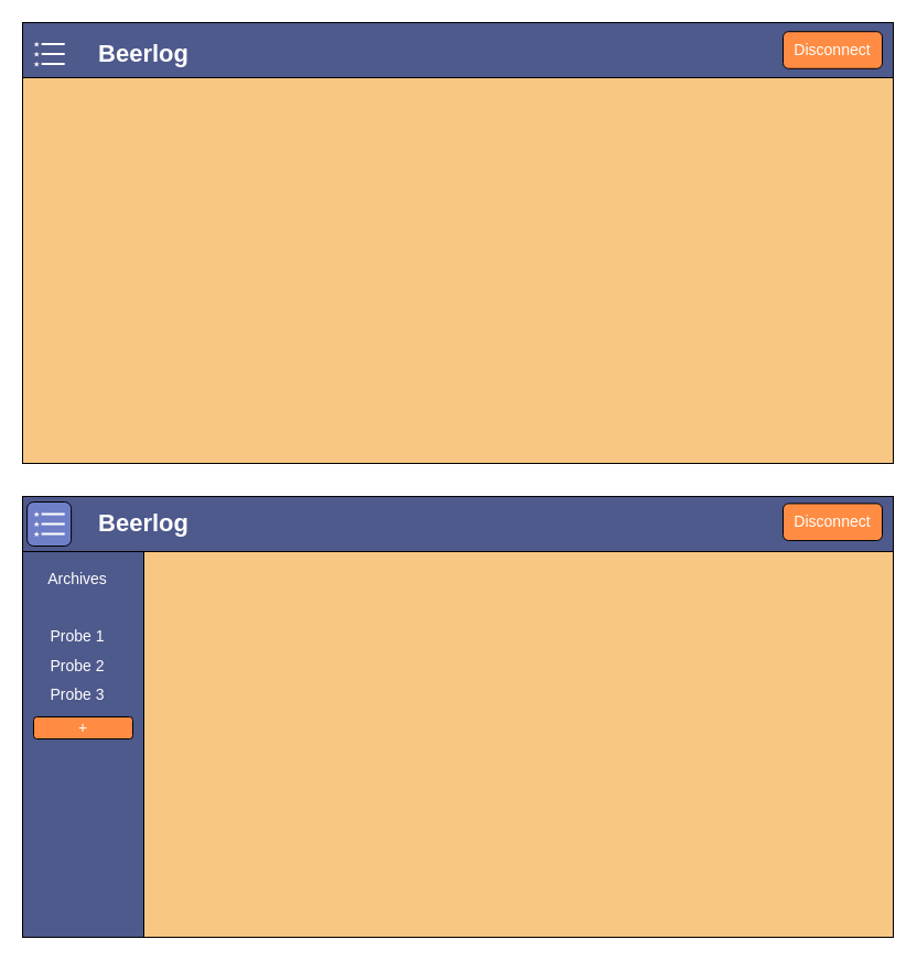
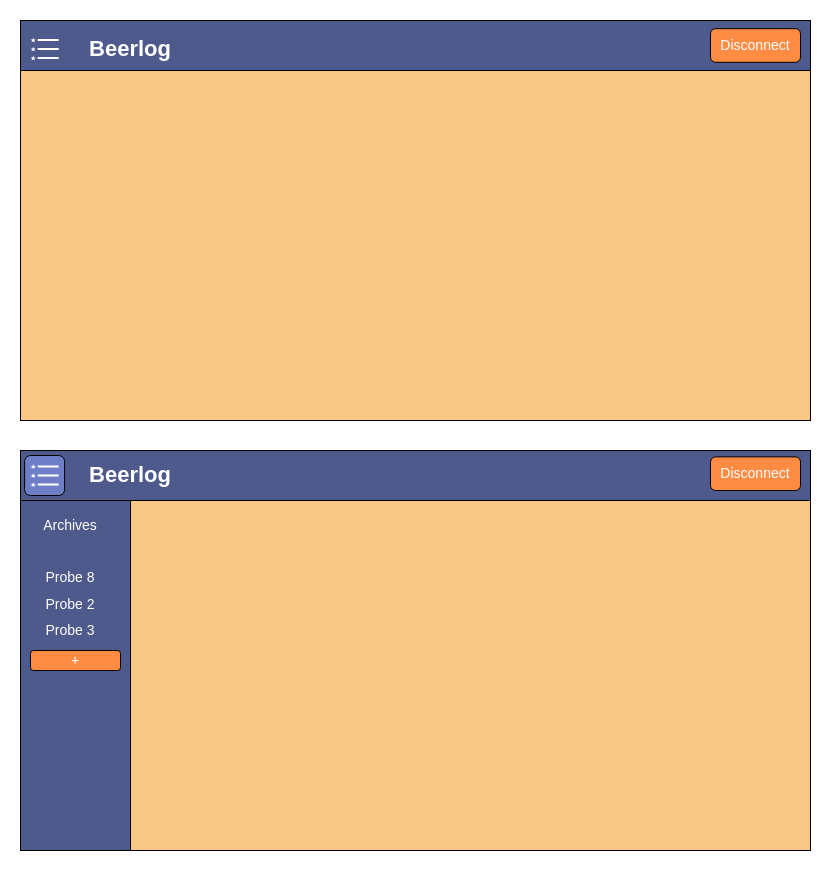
- <mxCell id="9" value="&lt;span style=&quot;font-size: 14px;&quot;&gt;Archives&lt;br&gt;&lt;br&gt;Probe 1&lt;br&gt;Probe 2&lt;br&gt;Probe 3&lt;br&gt;&lt;/span&gt;" style="text;html=1;strokeColor=none;fillColor=none;align=center;verticalAlign=middle;whiteSpace=wrap;rounded=0;fontSize=22;fontColor=#FFFFFF;" parent="1" vertex="1"><mxGeometry x="40" y="560" width="60" height="30" as="geometry" /></mxCell>
+ <mxCell id="9" value="&lt;span style=&quot;font-size: 14px;&quot;&gt;Archives&lt;br&gt;&lt;br&gt;Probe 8&lt;br&gt;Probe 2&lt;br&gt;Probe 3&lt;br&gt;&lt;/span&gt;" style="text;html=1;strokeColor=none;fillColor=none;align=center;verticalAlign=middle;whiteSpace=wrap;rounded=0;fontSize=22;fontColor=#FFFFFF;" parent="1" vertex="1"><mxGeometry x="40" y="560" width="60" height="30" as="geometry" /></mxCell>
